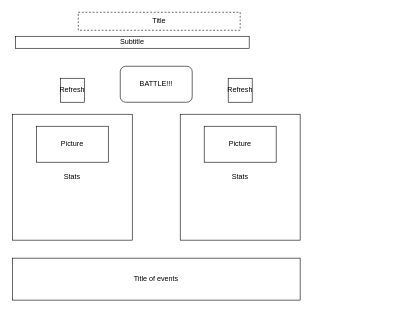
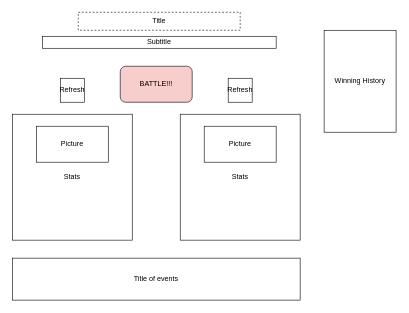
- <mxCell id="3" value="Subtitle" style="rounded=0;whiteSpace=wrap;html=1;" vertex="1" parent="1"><mxGeometry x="25" y="60" width="390" height="20" as="geometry" /></mxCell>
+ <mxCell id="3" value="Subtitle" style="rounded=0;whiteSpace=wrap;html=1;" vertex="1" parent="1"><mxGeometry x="70" y="60" width="390" height="20" as="geometry" /></mxCell>
+ <mxCell id="12" value="Winning History" style="rounded=0;whiteSpace=wrap;html=1;" vertex="1" parent="1"><mxGeometry x="540" y="50" width="120" height="170" as="geometry" /></mxCell>
- <mxCell id="10" value="BATTLE!!!" style="rounded=1;whiteSpace=wrap;html=1;" vertex="1" parent="1"><mxGeometry x="200" y="110" width="120" height="60" as="geometry" /></mxCell>
+ <mxCell id="10" value="BATTLE!!!" style="rounded=1;whiteSpace=wrap;html=1;fillColor=#f8cecc;" vertex="1" parent="1"><mxGeometry x="200" y="110" width="120" height="60" as="geometry" /></mxCell>
